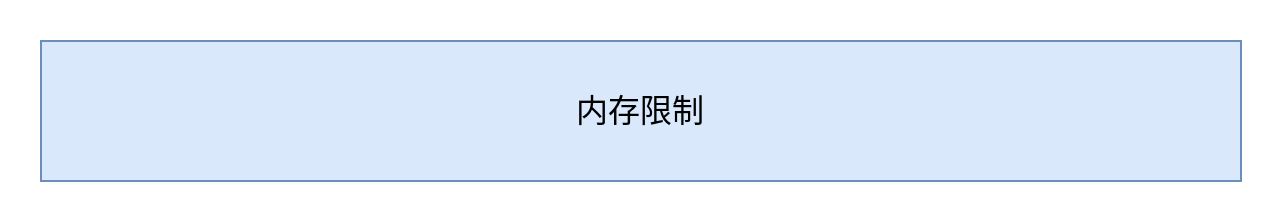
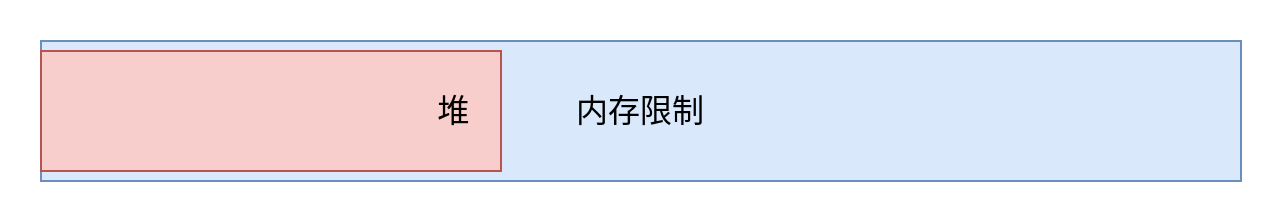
+ <mxCell id="3" value="&lt;font style=&quot;font-size: 16px&quot;&gt;堆&amp;nbsp; &amp;nbsp;&lt;/font&gt;" style="rounded=0;whiteSpace=wrap;html=1;align=right;fillColor=#f8cecc;strokeColor=#b85450;" parent="1" vertex="1"><mxGeometry x="20" y="25" width="230" height="60" as="geometry" /></mxCell>
